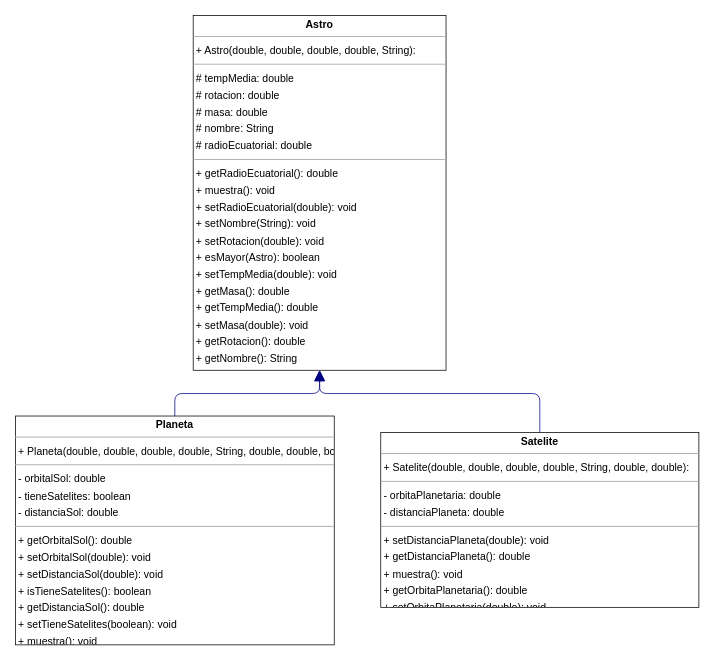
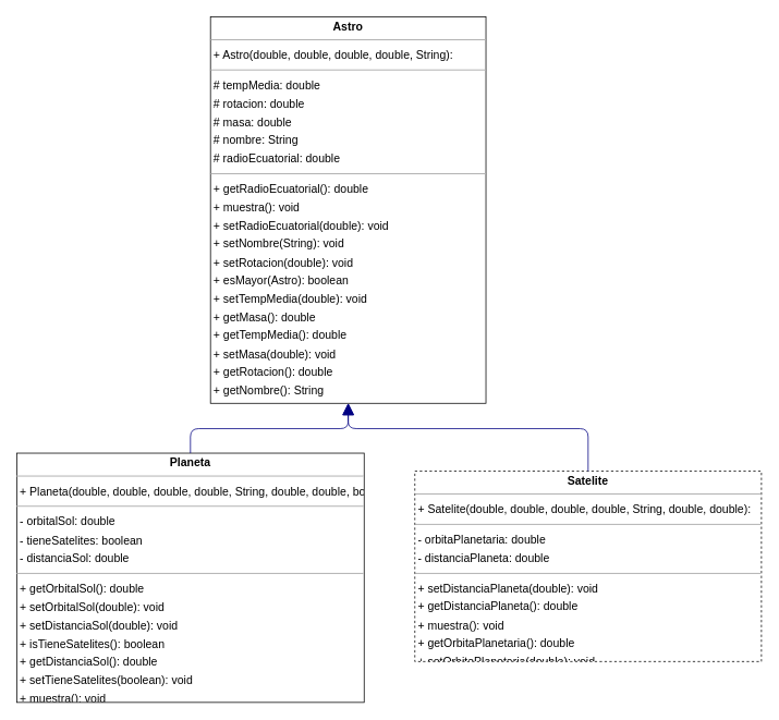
- <mxCell id="4" value="&lt;p style=&quot;margin:0px;margin-top:4px;text-align:center;&quot;&gt;&lt;b&gt;Satelite&lt;/b&gt;&lt;/p&gt;&lt;hr size=&quot;1&quot;/&gt;&lt;p style=&quot;margin:0 0 0 4px;line-height:1.6;&quot;&gt;+ Satelite(double, double, double, double, String, double, double): &lt;/p&gt;&lt;hr size=&quot;1&quot;/&gt;&lt;p style=&quot;margin:0 0 0 4px;line-height:1.6;&quot;&gt;- orbitaPlanetaria: double&lt;br/&gt;- distanciaPlaneta: double&lt;/p&gt;&lt;hr size=&quot;1&quot;/&gt;&lt;p style=&quot;margin:0 0 0 4px;line-height:1.6;&quot;&gt;+ setDistanciaPlaneta(double): void&lt;br/&gt;+ getDistanciaPlaneta(): double&lt;br/&gt;+ muestra(): void&lt;br/&gt;+ getOrbitaPlanetaria(): double&lt;br/&gt;+ setOrbitaPlanetaria(double): void&lt;/p&gt;" style="verticalAlign=top;align=left;overflow=fill;fontSize=14;fontFamily=Helvetica;html=1;rounded=0;shadow=0;comic=0;labelBackgroundColor=none;strokeWidth=1;" parent="1" vertex="1"><mxGeometry x="507" y="576" width="424" height="233" as="geometry" /></mxCell>
+ <mxCell id="4" value="&lt;p style=&quot;margin:0px;margin-top:4px;text-align:center;&quot;&gt;&lt;b&gt;Satelite&lt;/b&gt;&lt;/p&gt;&lt;hr size=&quot;1&quot;/&gt;&lt;p style=&quot;margin:0 0 0 4px;line-height:1.6;&quot;&gt;+ Satelite(double, double, double, double, String, double, double): &lt;/p&gt;&lt;hr size=&quot;1&quot;/&gt;&lt;p style=&quot;margin:0 0 0 4px;line-height:1.6;&quot;&gt;- orbitaPlanetaria: double&lt;br/&gt;- distanciaPlaneta: double&lt;/p&gt;&lt;hr size=&quot;1&quot;/&gt;&lt;p style=&quot;margin:0 0 0 4px;line-height:1.6;&quot;&gt;+ setDistanciaPlaneta(double): void&lt;br/&gt;+ getDistanciaPlaneta(): double&lt;br/&gt;+ muestra(): void&lt;br/&gt;+ getOrbitaPlanetaria(): double&lt;br/&gt;+ setOrbitaPlanetaria(double): void&lt;/p&gt;" style="verticalAlign=top;align=left;overflow=fill;fontSize=14;fontFamily=Helvetica;html=1;rounded=0;shadow=0;comic=0;labelBackgroundColor=none;strokeWidth=1;dashed=1;" parent="1" vertex="1"><mxGeometry x="507" y="576" width="424" height="233" as="geometry" /></mxCell>
